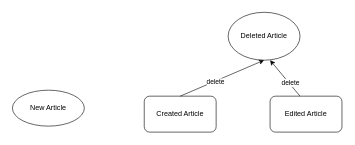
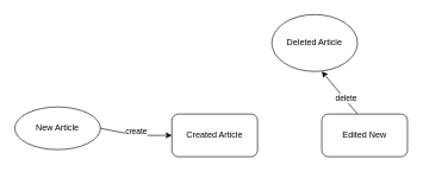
- <mxCell id="7" value="" style="endArrow=classic;html=1;rounded=0;exitX=0.5;exitY=0;exitDx=0;exitDy=0;entryX=0.5;entryY=1;entryDx=0;entryDy=0;" edge="1" parent="1" source="3" target="2"><mxGeometry width="50" height="50" relative="1" as="geometry"><mxPoint x="280" y="180" as="sourcePoint" /><mxPoint x="330" y="130" as="targetPoint" /><Array as="points" /></mxGeometry></mxCell>
- <mxCell id="8" value="delete " style="edgeLabel;html=1;align=center;verticalAlign=middle;resizable=0;points=[];" vertex="1" connectable="0" parent="7"><mxGeometry x="-0.176" y="-1" relative="1" as="geometry"><mxPoint as="offset" /></mxGeometry></mxCell>
+ <mxCell id="5" value="" style="endArrow=classic;html=1;rounded=0;exitX=1;exitY=0.5;exitDx=0;exitDy=0;entryX=0;entryY=0.5;entryDx=0;entryDy=0;" edge="1" parent="1" source="4" target="3"><mxGeometry width="50" height="50" relative="1" as="geometry"><mxPoint x="180" y="220" as="sourcePoint" /><mxPoint x="240" y="200" as="targetPoint" /><Array as="points"><mxPoint x="190" y="190" /></Array></mxGeometry></mxCell>
+ <mxCell id="6" value="create " style="edgeLabel;html=1;align=center;verticalAlign=middle;resizable=0;points=[];" vertex="1" connectable="0" parent="5"><mxGeometry x="-0.52" relative="1" as="geometry"><mxPoint x="26" as="offset" /></mxGeometry></mxCell>
- <mxCell id="9" value="Edited Article" style="rounded=1;whiteSpace=wrap;html=1;" vertex="1" parent="1"><mxGeometry x="450" y="160" width="120" height="60" as="geometry" /></mxCell>
+ <mxCell id="9" value="Edited New" style="rounded=1;whiteSpace=wrap;html=1;" vertex="1" parent="1"><mxGeometry x="450" y="160" width="120" height="60" as="geometry" /></mxCell>
